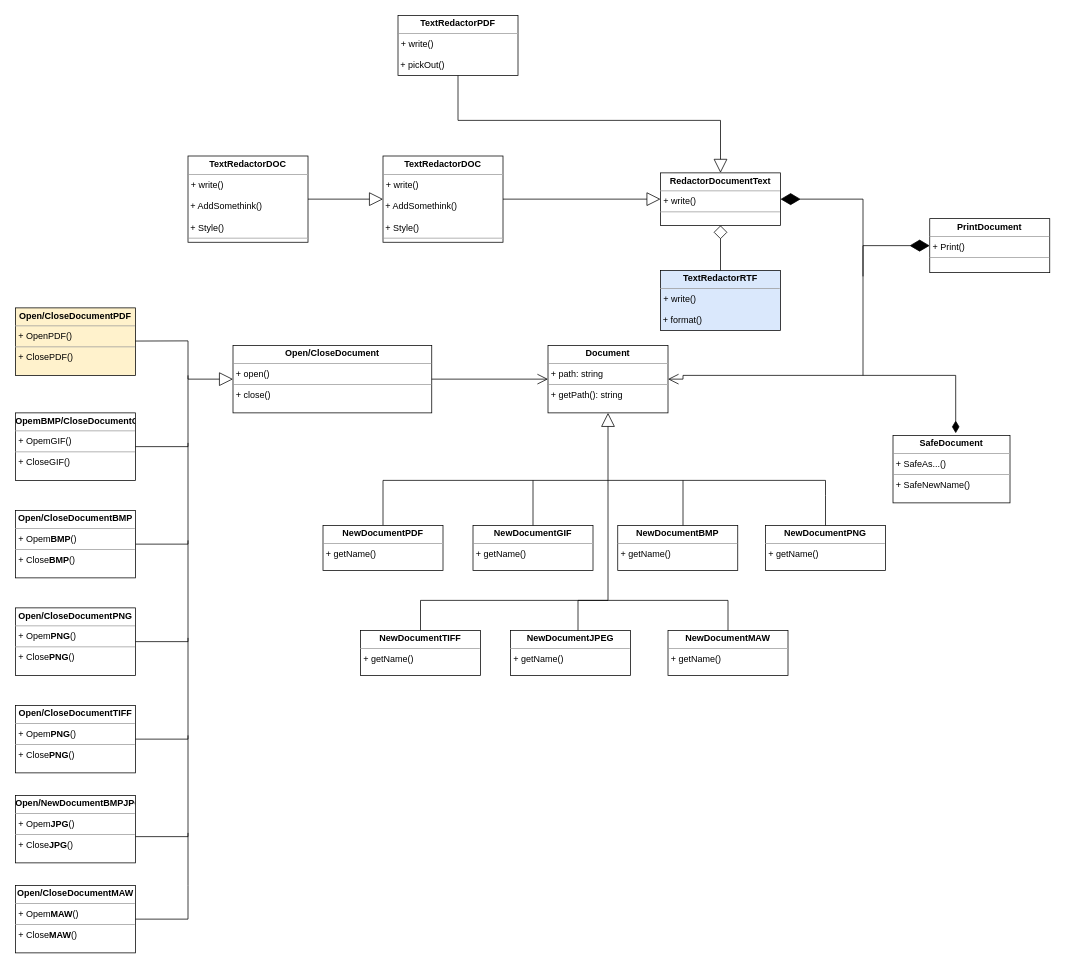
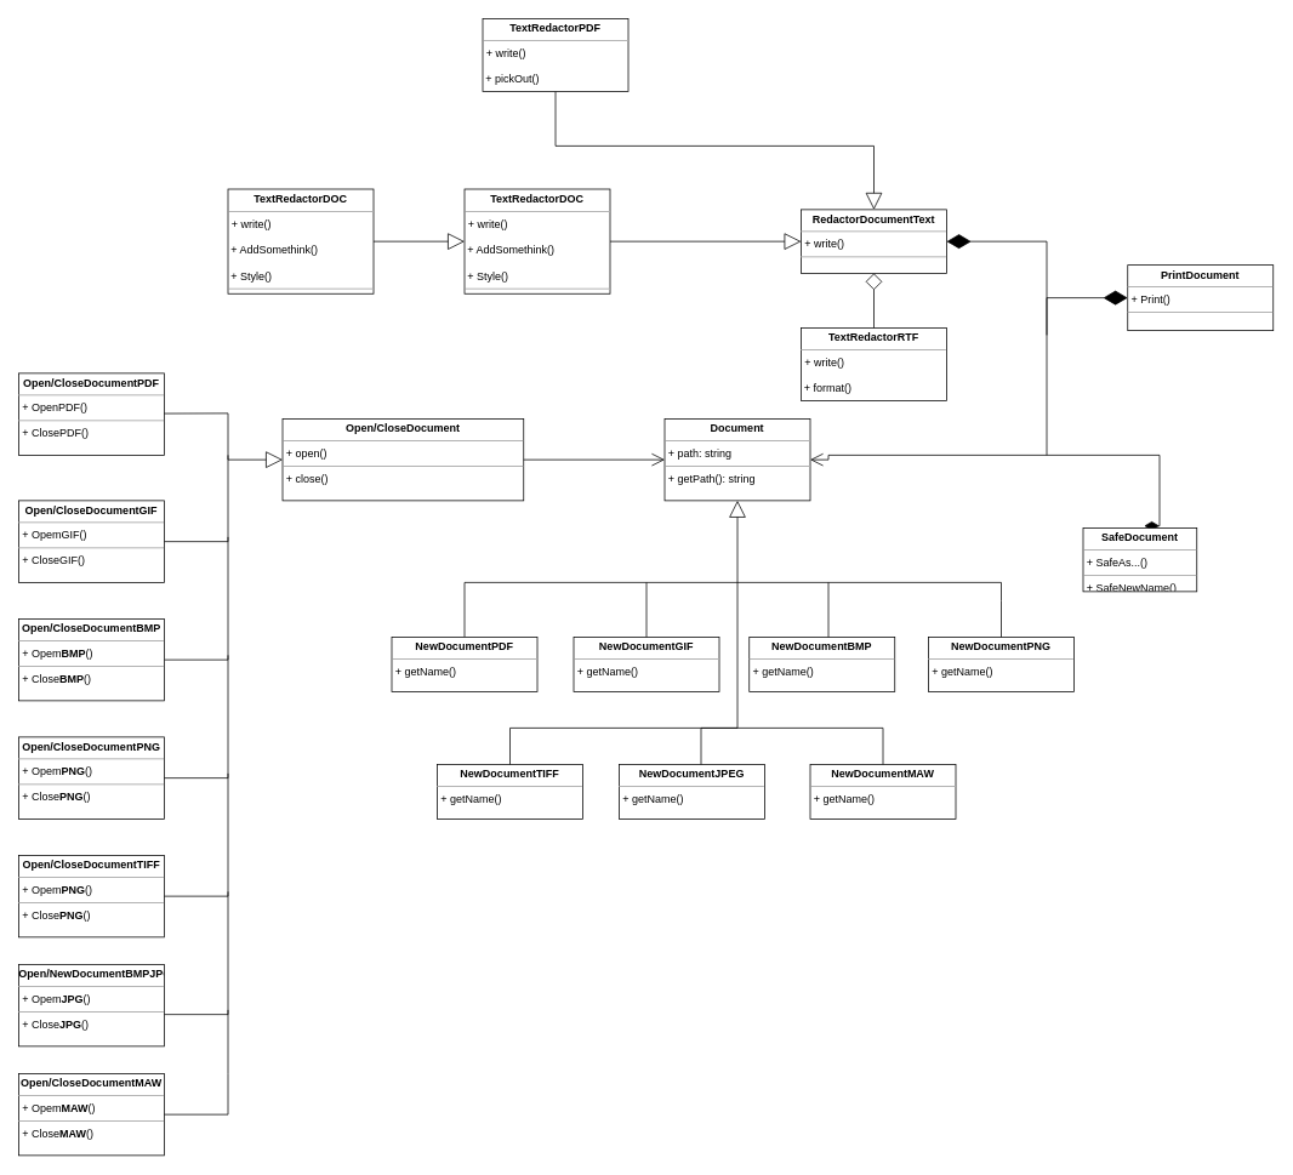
- <mxCell id="31" value="&lt;p style=&quot;margin:0px;margin-top:4px;text-align:center;&quot;&gt;&lt;b&gt;TextRedactorRTF&lt;/b&gt;&lt;/p&gt;&lt;hr size=&quot;1&quot;&gt;&lt;p style=&quot;margin:0px;margin-left:4px;&quot;&gt;+ write()&lt;br&gt;&lt;/p&gt;&lt;span style=&quot;white-space: pre;&quot;&gt; &lt;br&gt;&lt;/span&gt;&amp;nbsp;+ format()&lt;br&gt;&lt;hr size=&quot;1&quot;&gt;" style="verticalAlign=top;align=left;overflow=fill;fontSize=12;fontFamily=Helvetica;html=1;whiteSpace=wrap;fillColor=#dae8fc;" vertex="1" parent="1"><mxGeometry x="880" width="160" height="80" as="geometry" y="360" /></mxCell>
+ <mxCell id="31" value="&lt;p style=&quot;margin:0px;margin-top:4px;text-align:center;&quot;&gt;&lt;b&gt;TextRedactorRTF&lt;/b&gt;&lt;/p&gt;&lt;hr size=&quot;1&quot;&gt;&lt;p style=&quot;margin:0px;margin-left:4px;&quot;&gt;+ write()&lt;br&gt;&lt;/p&gt;&lt;span style=&quot;white-space: pre;&quot;&gt; &lt;br&gt;&lt;/span&gt;&amp;nbsp;+ format()&lt;br&gt;&lt;hr size=&quot;1&quot;&gt;" style="verticalAlign=top;align=left;overflow=fill;fontSize=12;fontFamily=Helvetica;html=1;whiteSpace=wrap;" vertex="1" parent="1"><mxGeometry x="880" width="160" height="80" as="geometry" y="360" /></mxCell>
- <mxCell id="5" value="&lt;p style=&quot;margin:0px;margin-top:4px;text-align:center;&quot;&gt;&lt;b&gt;Open/CloseDocumentPDF&lt;br&gt;&lt;/b&gt;&lt;/p&gt;&lt;hr size=&quot;1&quot;&gt;&lt;p style=&quot;margin:0px;margin-left:4px;&quot;&gt;+ OpenPDF()&lt;br&gt;&lt;/p&gt;&lt;hr size=&quot;1&quot;&gt;&lt;p style=&quot;margin:0px;margin-left:4px;&quot;&gt;+ ClosePDF()&lt;br&gt;&lt;/p&gt;" style="verticalAlign=top;align=left;overflow=fill;fontSize=12;fontFamily=Helvetica;html=1;whiteSpace=wrap;fillColor=#fff2cc;" vertex="1" parent="1"><mxGeometry x="20" y="410" width="160" height="90" as="geometry" /></mxCell>
+ <mxCell id="5" value="&lt;p style=&quot;margin:0px;margin-top:4px;text-align:center;&quot;&gt;&lt;b&gt;Open/CloseDocumentPDF&lt;br&gt;&lt;/b&gt;&lt;/p&gt;&lt;hr size=&quot;1&quot;&gt;&lt;p style=&quot;margin:0px;margin-left:4px;&quot;&gt;+ OpenPDF()&lt;br&gt;&lt;/p&gt;&lt;hr size=&quot;1&quot;&gt;&lt;p style=&quot;margin:0px;margin-left:4px;&quot;&gt;+ ClosePDF()&lt;br&gt;&lt;/p&gt;" style="verticalAlign=top;align=left;overflow=fill;fontSize=12;fontFamily=Helvetica;html=1;whiteSpace=wrap;" vertex="1" parent="1"><mxGeometry x="20" y="410" width="160" height="90" as="geometry" /></mxCell>
- <mxCell id="6" value="&lt;p style=&quot;margin:0px;margin-top:4px;text-align:center;&quot;&gt;&lt;b&gt;OpemBMP/CloseDocumentGIF&lt;br&gt;&lt;/b&gt;&lt;/p&gt;&lt;hr size=&quot;1&quot;&gt;&lt;p style=&quot;margin:0px;margin-left:4px;&quot;&gt;+ OpemGIF()&lt;br&gt;&lt;/p&gt;&lt;hr size=&quot;1&quot;&gt;&lt;p style=&quot;margin:0px;margin-left:4px;&quot;&gt;+ CloseGIF()&lt;br&gt;&lt;/p&gt;" style="verticalAlign=top;align=left;overflow=fill;fontSize=12;fontFamily=Helvetica;html=1;whiteSpace=wrap;" vertex="1" parent="1"><mxGeometry x="20" y="550" width="160" height="90" as="geometry" /></mxCell>
+ <mxCell id="6" value="&lt;p style=&quot;margin:0px;margin-top:4px;text-align:center;&quot;&gt;&lt;b&gt;Open/CloseDocumentGIF&lt;br&gt;&lt;/b&gt;&lt;/p&gt;&lt;hr size=&quot;1&quot;&gt;&lt;p style=&quot;margin:0px;margin-left:4px;&quot;&gt;+ OpemGIF()&lt;br&gt;&lt;/p&gt;&lt;hr size=&quot;1&quot;&gt;&lt;p style=&quot;margin:0px;margin-left:4px;&quot;&gt;+ CloseGIF()&lt;br&gt;&lt;/p&gt;" style="verticalAlign=top;align=left;overflow=fill;fontSize=12;fontFamily=Helvetica;html=1;whiteSpace=wrap;" vertex="1" parent="1"><mxGeometry x="20" y="550" width="160" height="90" as="geometry" /></mxCell>
- <mxCell id="20" value="&lt;p style=&quot;margin:0px;margin-top:4px;text-align:center;&quot;&gt;&lt;b&gt;SafeDocument&lt;/b&gt;&lt;/p&gt;&lt;hr size=&quot;1&quot;&gt;&lt;p style=&quot;margin:0px;margin-left:4px;&quot;&gt;+ SafeAs...()&lt;br&gt;&lt;/p&gt;&lt;hr size=&quot;1&quot;&gt;&lt;p style=&quot;margin:0px;margin-left:4px;&quot;&gt;+ SafeNewName()&lt;br&gt;&lt;/p&gt;" style="verticalAlign=top;align=left;overflow=fill;fontSize=12;fontFamily=Helvetica;html=1;whiteSpace=wrap;" vertex="1" parent="1"><mxGeometry x="1190" y="580" width="156" height="90" as="geometry" /></mxCell>
+ <mxCell id="20" value="&lt;p style=&quot;margin:0px;margin-top:4px;text-align:center;&quot;&gt;&lt;b&gt;SafeDocument&lt;/b&gt;&lt;/p&gt;&lt;hr size=&quot;1&quot;&gt;&lt;p style=&quot;margin:0px;margin-left:4px;&quot;&gt;+ SafeAs...()&lt;br&gt;&lt;/p&gt;&lt;hr size=&quot;1&quot;&gt;&lt;p style=&quot;margin:0px;margin-left:4px;&quot;&gt;+ SafeNewName()&lt;br&gt;&lt;/p&gt;" style="verticalAlign=top;align=left;overflow=fill;fontSize=12;fontFamily=Helvetica;html=1;whiteSpace=wrap;" vertex="1" parent="1"><mxGeometry x="1190" y="580" width="125" height="70" as="geometry" /></mxCell>
